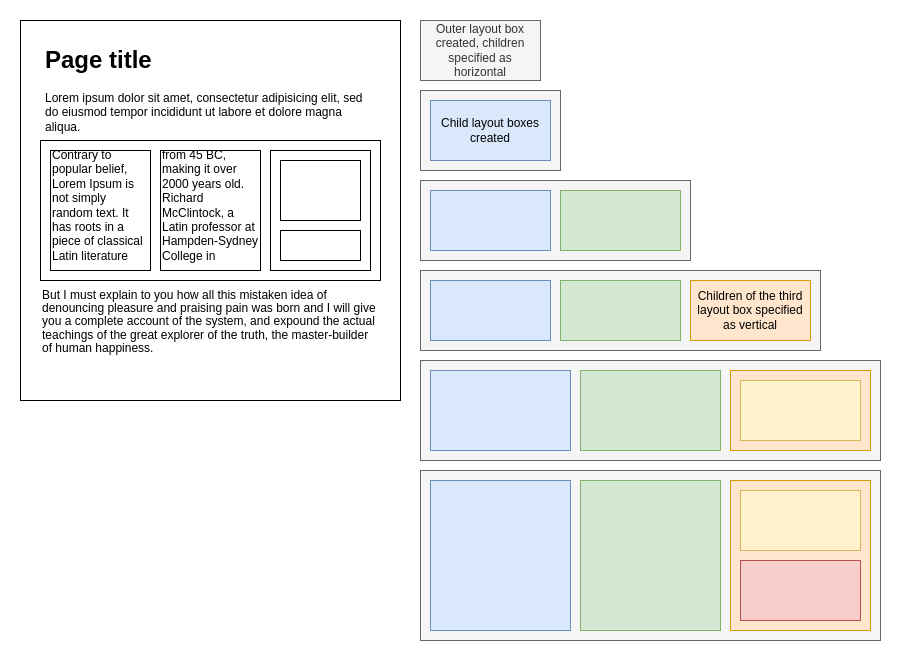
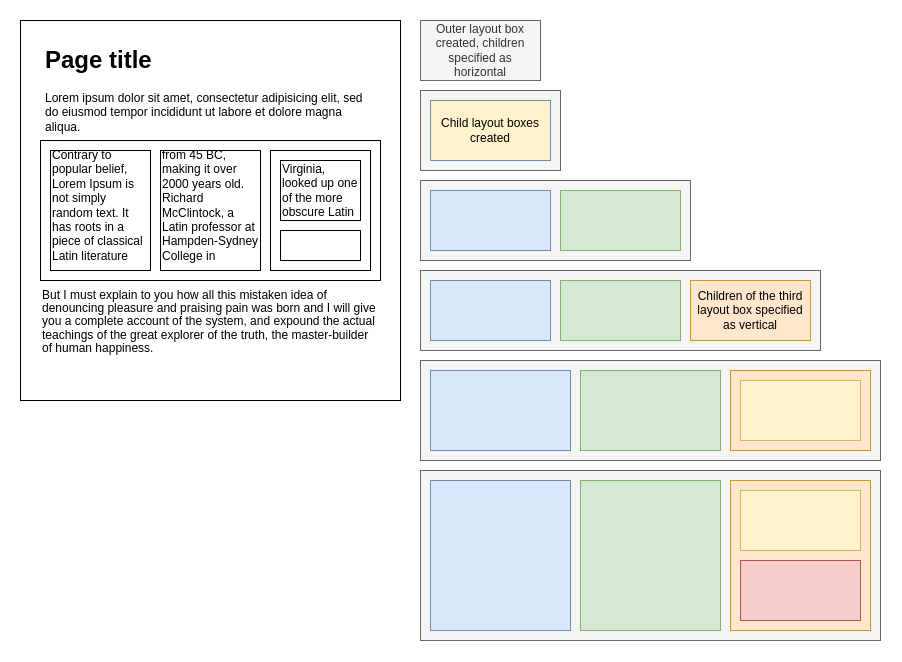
- <mxCell id="10" value="&lt;span&gt;Child layout boxes created&lt;/span&gt;" style="rounded=0;whiteSpace=wrap;html=1;align=center;fillColor=#dae8fc;strokeColor=#6c8ebf;" vertex="1" parent="1"><mxGeometry x="430" y="100" width="120" height="60" as="geometry" /></mxCell>
+ <mxCell id="10" value="&lt;span&gt;Child layout boxes created&lt;/span&gt;" style="rounded=0;whiteSpace=wrap;html=1;align=center;fillColor=#fff2cc;strokeColor=#6c8ebf;" vertex="1" parent="1"><mxGeometry x="430" y="100" width="120" height="60" as="geometry" /></mxCell>
+ <mxCell id="24" value="Virginia, looked up one of the more obscure Latin" style="text;html=1;strokeColor=none;fillColor=none;align=left;verticalAlign=middle;whiteSpace=wrap;rounded=0;" vertex="1" parent="1"><mxGeometry x="280" y="160" width="80" height="60" as="geometry" /></mxCell>
